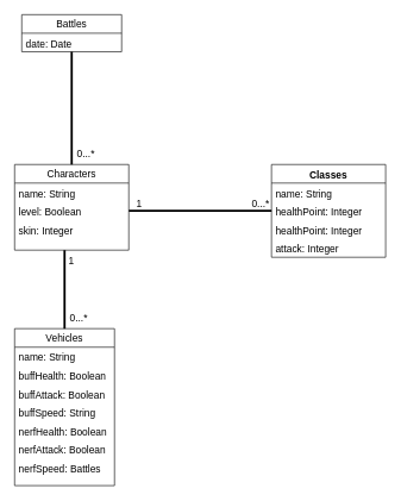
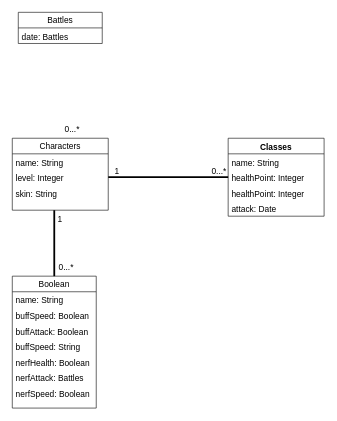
- <mxCell id="20" value="date: Date" style="text;strokeColor=none;fillColor=none;align=left;verticalAlign=top;spacingLeft=4;spacingRight=4;overflow=hidden;rotatable=0;points=[[0,0.5],[1,0.5]];portConstraint=eastwest;fontSize=14;" parent="19" vertex="1"><mxGeometry y="26" width="140" height="26" as="geometry" /></mxCell>
+ <mxCell id="20" value="date: Battles" style="text;strokeColor=none;fillColor=none;align=left;verticalAlign=top;spacingLeft=4;spacingRight=4;overflow=hidden;rotatable=0;points=[[0,0.5],[1,0.5]];portConstraint=eastwest;fontSize=14;" parent="19" vertex="1"><mxGeometry y="26" width="140" height="26" as="geometry" /></mxCell>
- <mxCell id="24" value="" style="endArrow=none;startArrow=none;endFill=0;startFill=0;endSize=8;html=1;verticalAlign=bottom;labelBackgroundColor=none;strokeWidth=3;fontSize=14;exitX=0.5;exitY=0;exitDx=0;exitDy=0;" parent="1" source="2" target="19" edge="1"><mxGeometry width="160" relative="1" as="geometry"><mxPoint x="20" y="160" as="sourcePoint" /><mxPoint x="220" y="120" as="targetPoint" /></mxGeometry></mxCell>
- <mxCell id="4" value="level: Boolean" style="text;strokeColor=none;fillColor=none;align=left;verticalAlign=top;spacingLeft=4;spacingRight=4;overflow=hidden;rotatable=0;points=[[0,0.5],[1,0.5]];portConstraint=eastwest;fontSize=14;" parent="2" vertex="1"><mxGeometry y="52" width="160" height="26" as="geometry" /></mxCell>
+ <mxCell id="4" value="level: Integer" style="text;strokeColor=none;fillColor=none;align=left;verticalAlign=top;spacingLeft=4;spacingRight=4;overflow=hidden;rotatable=0;points=[[0,0.5],[1,0.5]];portConstraint=eastwest;fontSize=14;" parent="2" vertex="1"><mxGeometry y="52" width="160" height="26" as="geometry" /></mxCell>
- <mxCell id="5" value="skin: Integer" style="text;strokeColor=none;fillColor=none;align=left;verticalAlign=top;spacingLeft=4;spacingRight=4;overflow=hidden;rotatable=0;points=[[0,0.5],[1,0.5]];portConstraint=eastwest;fontSize=14;" parent="2" vertex="1"><mxGeometry y="78" width="160" height="42" as="geometry" /></mxCell>
+ <mxCell id="5" value="skin: String" style="text;strokeColor=none;fillColor=none;align=left;verticalAlign=top;spacingLeft=4;spacingRight=4;overflow=hidden;rotatable=0;points=[[0,0.5],[1,0.5]];portConstraint=eastwest;fontSize=14;" parent="2" vertex="1"><mxGeometry y="78" width="160" height="42" as="geometry" /></mxCell>
- <mxCell id="10" value="attack: Integer" style="text;strokeColor=none;fillColor=none;align=left;verticalAlign=top;spacingLeft=4;spacingRight=4;overflow=hidden;rotatable=0;points=[[0,0.5],[1,0.5]];portConstraint=eastwest;fontSize=14;" parent="6" vertex="1"><mxGeometry y="104" width="160" height="26" as="geometry" /></mxCell>
+ <mxCell id="10" value="attack: Date" style="text;strokeColor=none;fillColor=none;align=left;verticalAlign=top;spacingLeft=4;spacingRight=4;overflow=hidden;rotatable=0;points=[[0,0.5],[1,0.5]];portConstraint=eastwest;fontSize=14;" parent="6" vertex="1"><mxGeometry y="104" width="160" height="26" as="geometry" /></mxCell>
- <mxCell id="11" value="Vehicles" style="swimlane;fontStyle=0;childLayout=stackLayout;horizontal=1;startSize=26;fillColor=none;horizontalStack=0;resizeParent=1;resizeParentMax=0;resizeLast=0;collapsible=1;marginBottom=0;fontSize=14;" parent="1" vertex="1"><mxGeometry x="20" y="460" width="140" height="220" as="geometry" /></mxCell>
+ <mxCell id="11" value="Boolean" style="swimlane;fontStyle=0;childLayout=stackLayout;horizontal=1;startSize=26;fillColor=none;horizontalStack=0;resizeParent=1;resizeParentMax=0;resizeLast=0;collapsible=1;marginBottom=0;fontSize=14;" parent="1" vertex="1"><mxGeometry x="20" y="460" width="140" height="220" as="geometry" /></mxCell>
- <mxCell id="13" value="buffHealth: Boolean" style="text;strokeColor=none;fillColor=none;align=left;verticalAlign=top;spacingLeft=4;spacingRight=4;overflow=hidden;rotatable=0;points=[[0,0.5],[1,0.5]];portConstraint=eastwest;fontSize=14;" parent="11" vertex="1"><mxGeometry y="52" width="140" height="26" as="geometry" /></mxCell>
+ <mxCell id="13" value="buffSpeed: Boolean" style="text;strokeColor=none;fillColor=none;align=left;verticalAlign=top;spacingLeft=4;spacingRight=4;overflow=hidden;rotatable=0;points=[[0,0.5],[1,0.5]];portConstraint=eastwest;fontSize=14;" parent="11" vertex="1"><mxGeometry y="52" width="140" height="26" as="geometry" /></mxCell>
- <mxCell id="17" value="nerfAttack: Boolean" style="text;strokeColor=none;fillColor=none;align=left;verticalAlign=top;spacingLeft=4;spacingRight=4;overflow=hidden;rotatable=0;points=[[0,0.5],[1,0.5]];portConstraint=eastwest;fontSize=14;" parent="11" vertex="1"><mxGeometry y="156" width="140" height="26" as="geometry" /></mxCell>
+ <mxCell id="17" value="nerfAttack: Battles" style="text;strokeColor=none;fillColor=none;align=left;verticalAlign=top;spacingLeft=4;spacingRight=4;overflow=hidden;rotatable=0;points=[[0,0.5],[1,0.5]];portConstraint=eastwest;fontSize=14;" parent="11" vertex="1"><mxGeometry y="156" width="140" height="26" as="geometry" /></mxCell>
- <mxCell id="18" value="nerfSpeed: Battles&#10;" style="text;strokeColor=none;fillColor=none;align=left;verticalAlign=top;spacingLeft=4;spacingRight=4;overflow=hidden;rotatable=0;points=[[0,0.5],[1,0.5]];portConstraint=eastwest;fontSize=14;" parent="11" vertex="1"><mxGeometry y="182" width="140" height="38" as="geometry" /></mxCell>
+ <mxCell id="18" value="nerfSpeed: Boolean&#10;" style="text;strokeColor=none;fillColor=none;align=left;verticalAlign=top;spacingLeft=4;spacingRight=4;overflow=hidden;rotatable=0;points=[[0,0.5],[1,0.5]];portConstraint=eastwest;fontSize=14;" parent="11" vertex="1"><mxGeometry y="182" width="140" height="38" as="geometry" /></mxCell>
